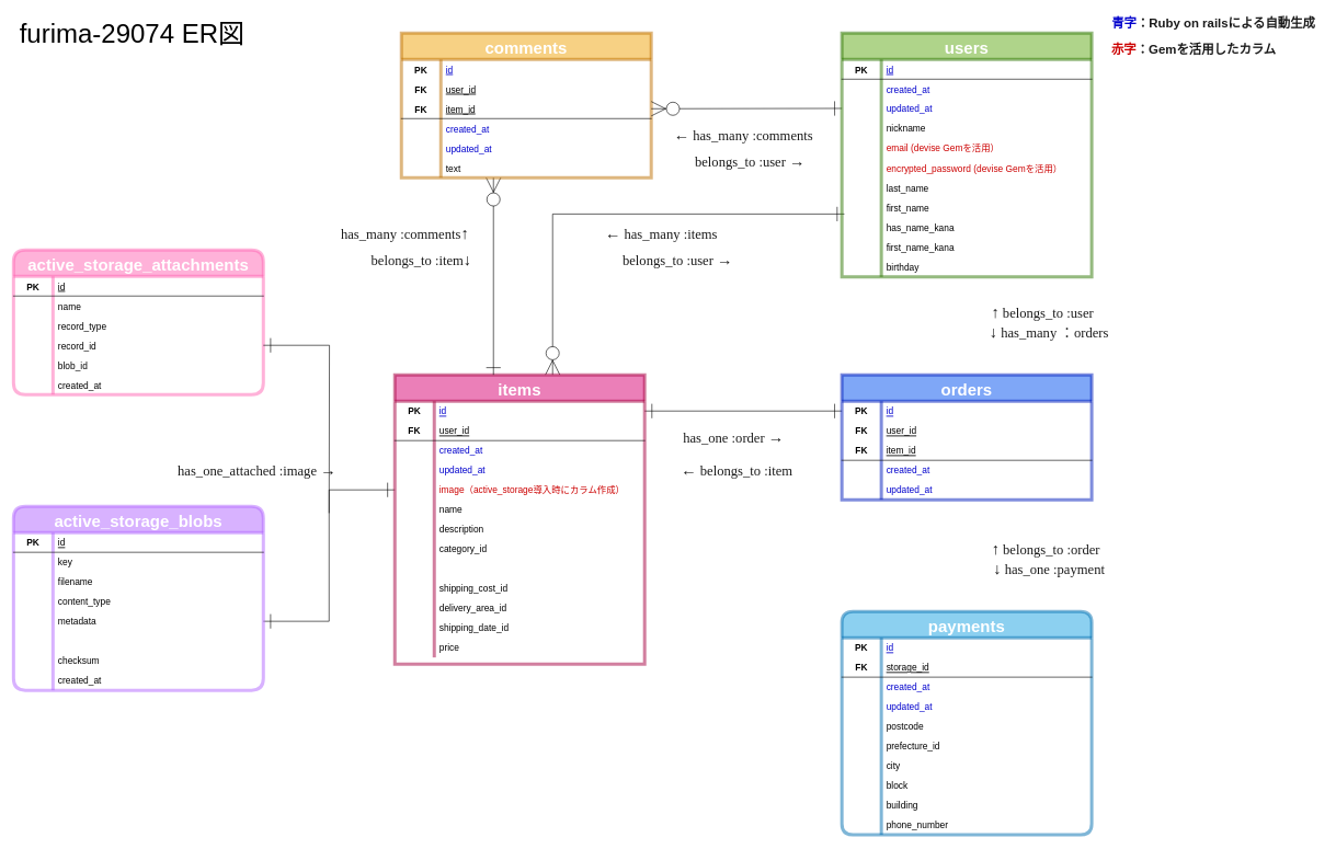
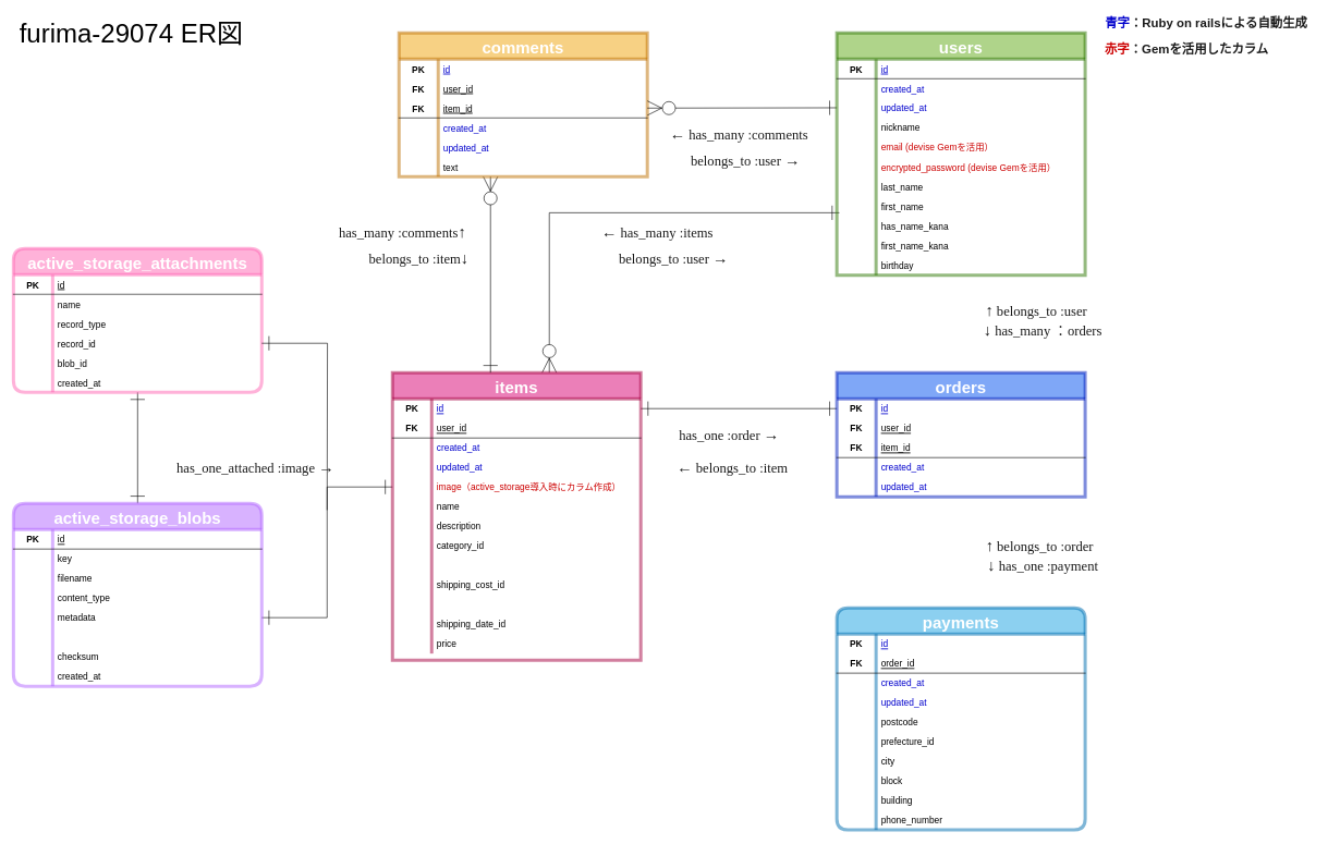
+ <mxCell id="3" style="edgeStyle=orthogonalEdgeStyle;rounded=0;orthogonalLoop=1;jettySize=auto;html=1;exitX=0.5;exitY=1;exitDx=0;exitDy=0;entryX=0.5;entryY=0;entryDx=0;entryDy=0;fontSize=14;startArrow=ERone;startFill=0;endArrow=ERone;endFill=0;endSize=20;startSize=20;" parent="1" source="184" target="160" edge="1"><mxGeometry relative="1" as="geometry" /></mxCell>
- <mxCell id="49" value="delivery_area_id" style="shape=partialRectangle;connectable=0;fillColor=none;top=0;left=0;bottom=0;right=0;align=left;spacingLeft=6;overflow=hidden;fontSize=14;" parent="47" vertex="1"><mxGeometry x="60" width="320" height="30" as="geometry" /></mxCell>
- <mxCell id="134" value="storage_id" style="shape=partialRectangle;connectable=0;fillColor=none;top=0;left=0;bottom=0;right=0;align=left;spacingLeft=6;fontStyle=4;overflow=hidden;fontSize=14;" parent="132" vertex="1"><mxGeometry x="60" width="320" height="30" as="geometry" /></mxCell>
+ <mxCell id="134" value="order_id" style="shape=partialRectangle;connectable=0;fillColor=none;top=0;left=0;bottom=0;right=0;align=left;spacingLeft=6;fontStyle=4;overflow=hidden;fontSize=14;" parent="132" vertex="1"><mxGeometry x="60" width="320" height="30" as="geometry" /></mxCell>
